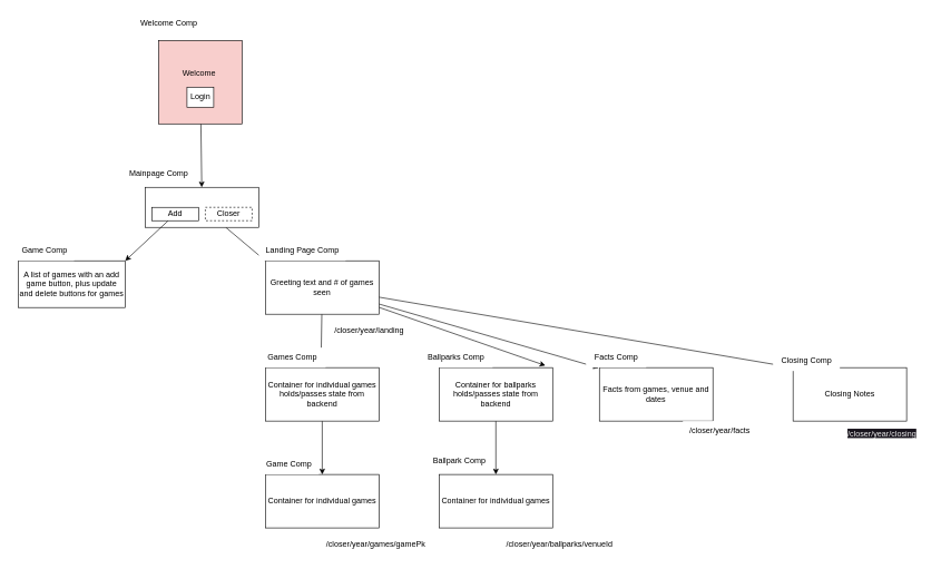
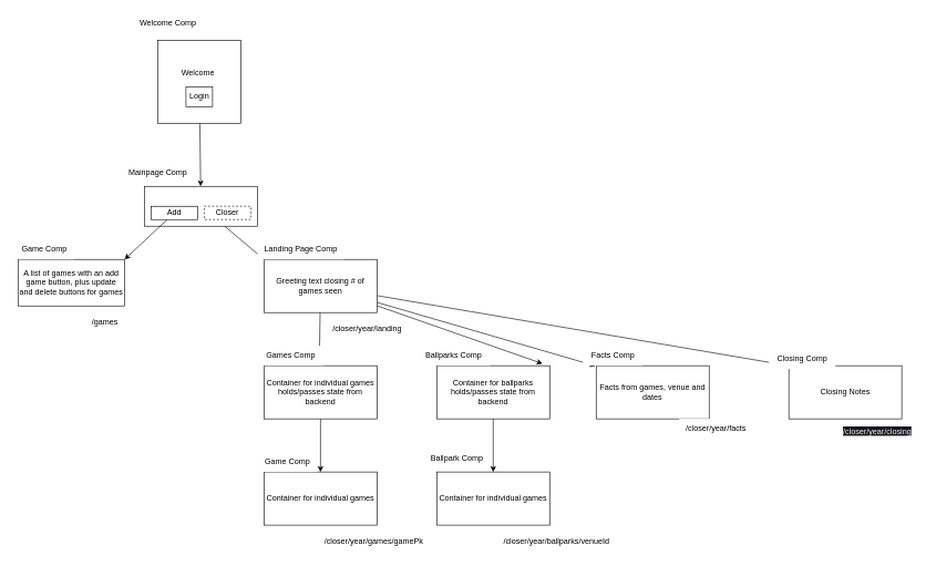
- <mxCell id="3" value="Welcome&amp;nbsp;&lt;br&gt;&lt;br&gt;&lt;br&gt;" style="whiteSpace=wrap;html=1;aspect=fixed;fillColor=#f8cecc;" vertex="1" parent="1"><mxGeometry x="237" y="60" width="125" height="125" as="geometry" /></mxCell>
+ <mxCell id="3" value="Welcome&amp;nbsp;&lt;br&gt;&lt;br&gt;&lt;br&gt;" style="whiteSpace=wrap;html=1;aspect=fixed;" vertex="1" parent="1"><mxGeometry x="237" y="60" width="125" height="125" as="geometry" /></mxCell>
- <mxCell id="15" value="Greeting text and # of games seen" style="rounded=0;whiteSpace=wrap;html=1;" vertex="1" parent="1"><mxGeometry x="397" y="390" width="170" height="80" as="geometry" /></mxCell>
+ <mxCell id="15" value="Greeting text closing # of games seen" style="rounded=0;whiteSpace=wrap;html=1;" vertex="1" parent="1"><mxGeometry x="397" y="390" width="170" height="80" as="geometry" /></mxCell>
+ <mxCell id="18" value="/games" style="text;html=1;align=center;verticalAlign=middle;resizable=0;points=[];autosize=1;strokeColor=none;fillColor=default;" vertex="1" parent="1"><mxGeometry x="127" y="470" width="60" height="30" as="geometry" /></mxCell>
